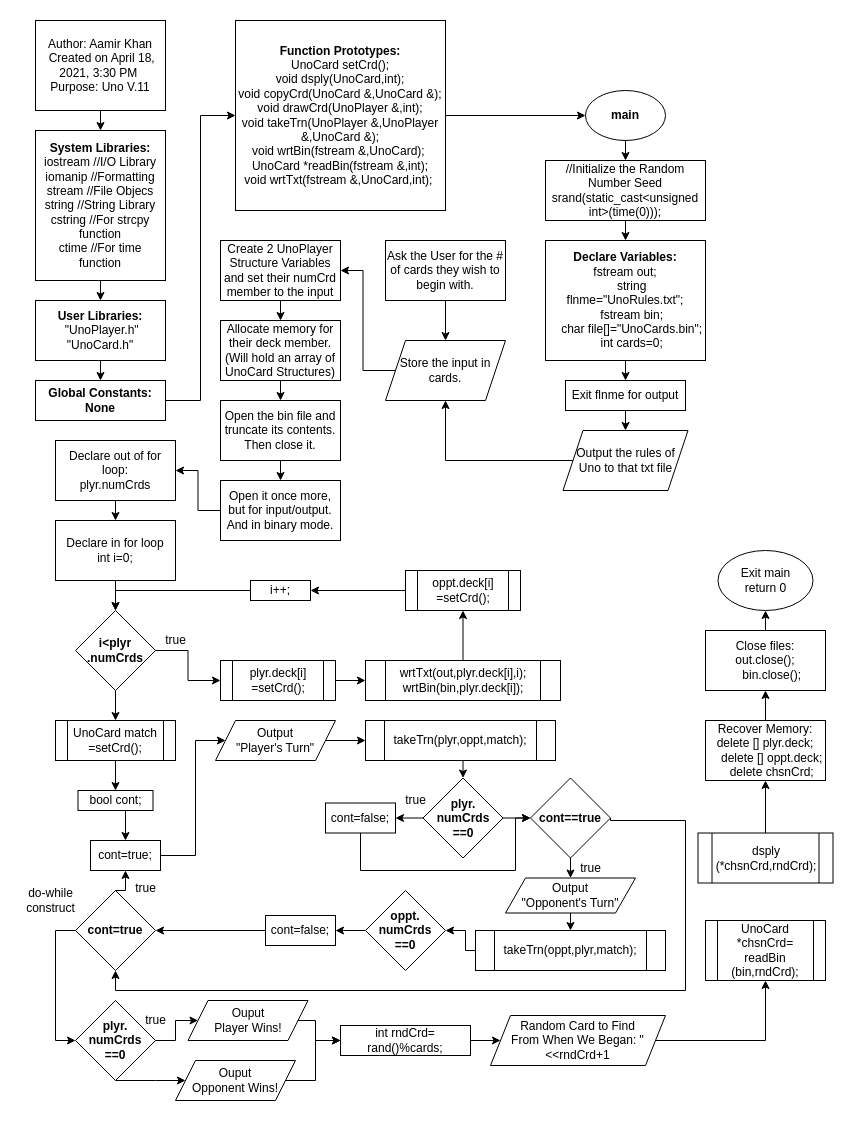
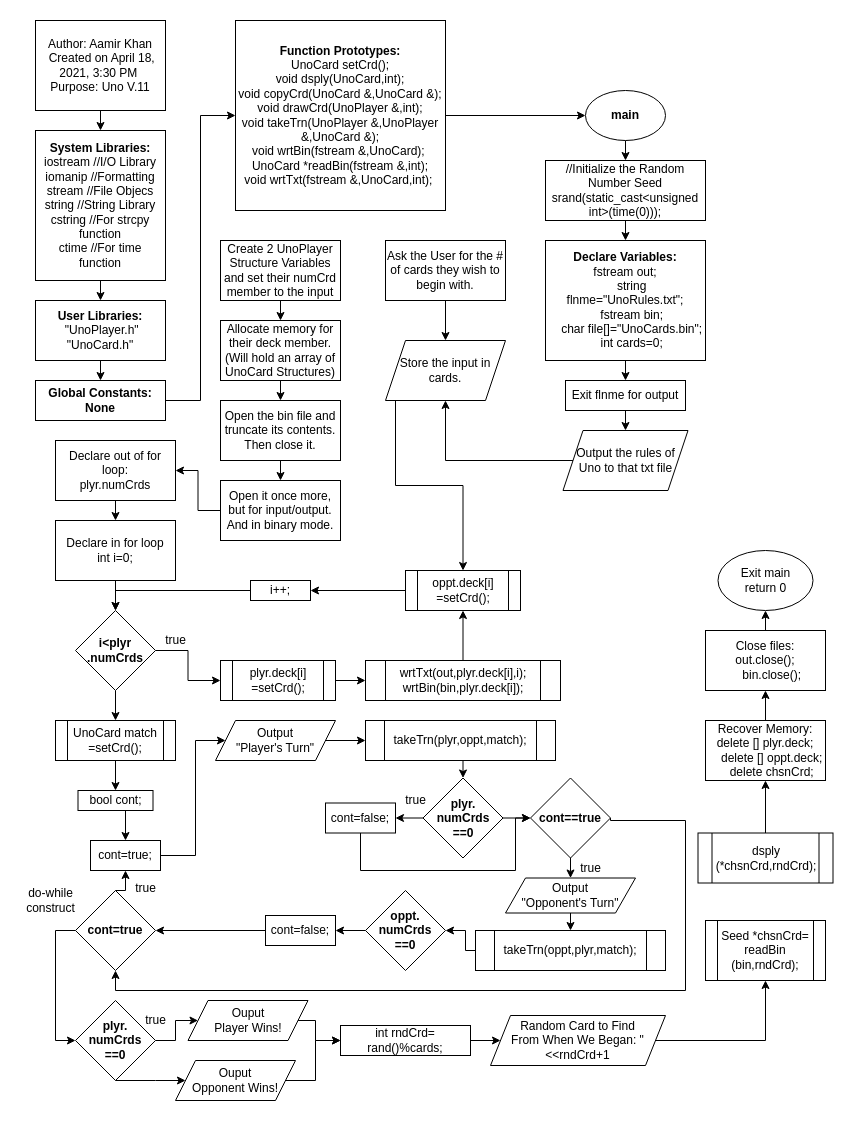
- <mxCell id="24" style="edgeStyle=orthogonalEdgeStyle;rounded=0;orthogonalLoop=1;jettySize=auto;html=1;exitX=0;exitY=0.5;exitDx=0;exitDy=0;entryX=1;entryY=0.5;entryDx=0;entryDy=0;" parent="1" source="25" target="27" edge="1"><mxGeometry relative="1" as="geometry" /></mxCell>
+ <mxCell id="24" style="edgeStyle=orthogonalEdgeStyle;rounded=0;orthogonalLoop=1;jettySize=auto;html=1;exitX=0;exitY=0.5;exitDx=0;exitDy=0;" parent="1" source="25" target="46" edge="1"><mxGeometry relative="1" as="geometry" /></mxCell>
- <mxCell id="95" value="UnoCard *chsnCrd=&lt;br&gt;readBin&lt;br&gt;(bin,rndCrd);" style="shape=process;whiteSpace=wrap;html=1;backgroundOutline=1;" parent="1" vertex="1"><mxGeometry x="705" y="920" width="120" height="60" as="geometry" /></mxCell>
+ <mxCell id="95" value="Seed *chsnCrd=&lt;br&gt;readBin&lt;br&gt;(bin,rndCrd);" style="shape=process;whiteSpace=wrap;html=1;backgroundOutline=1;" parent="1" vertex="1"><mxGeometry x="705" y="920" width="120" height="60" as="geometry" /></mxCell>
